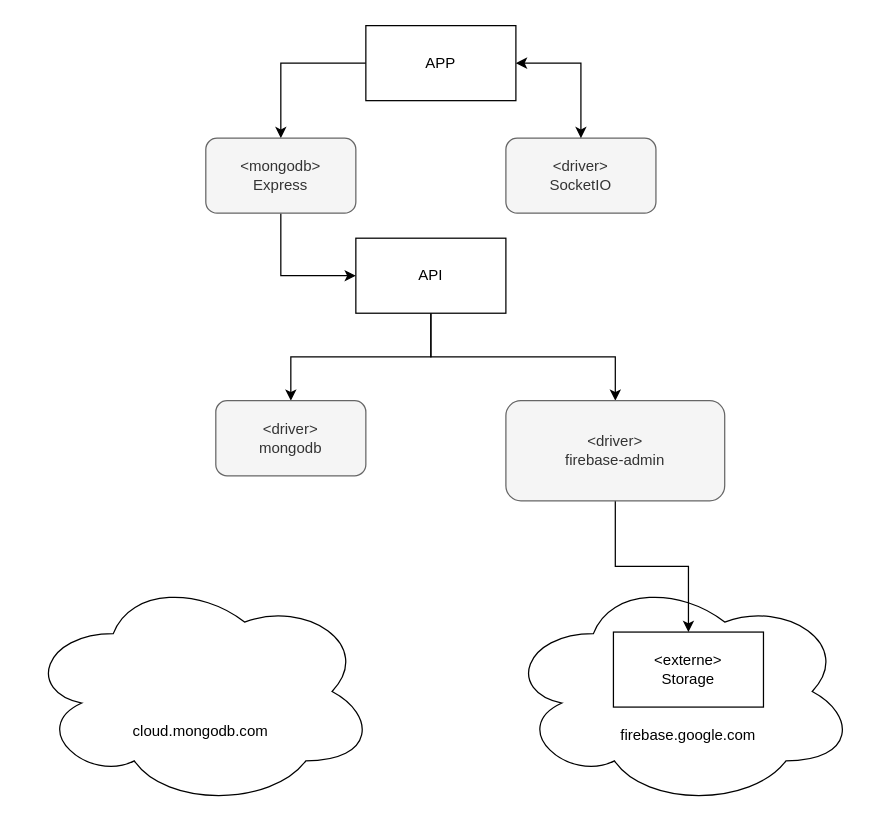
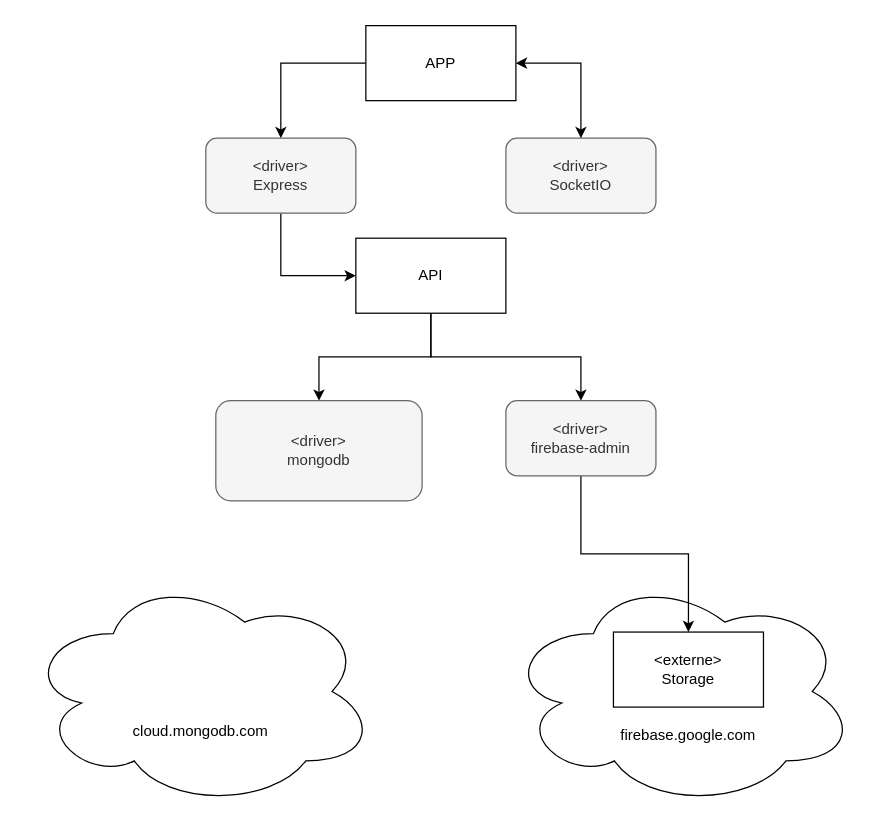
- <mxCell id="12" value="&amp;lt;mongodb&amp;gt;&lt;br&gt;Express" style="rounded=1;whiteSpace=wrap;html=1;fillColor=#f5f5f5;strokeColor=#666666;fontColor=#333333;" vertex="1" parent="1"><mxGeometry x="164" y="110" width="120" height="60" as="geometry" /></mxCell>
+ <mxCell id="12" value="&amp;lt;driver&amp;gt;&lt;br&gt;Express" style="rounded=1;whiteSpace=wrap;html=1;fillColor=#f5f5f5;strokeColor=#666666;fontColor=#333333;" vertex="1" parent="1"><mxGeometry x="164" y="110" width="120" height="60" as="geometry" /></mxCell>
- <mxCell id="18" value="&amp;lt;driver&amp;gt;&lt;br&gt;mongodb" style="rounded=1;whiteSpace=wrap;html=1;fillColor=#f5f5f5;strokeColor=#666666;fontColor=#333333;" vertex="1" parent="1"><mxGeometry x="172" y="320" width="120" height="60" as="geometry" /></mxCell>
+ <mxCell id="18" value="&amp;lt;driver&amp;gt;&lt;br&gt;mongodb" style="rounded=1;whiteSpace=wrap;html=1;fillColor=#f5f5f5;strokeColor=#666666;fontColor=#333333;" vertex="1" parent="1"><mxGeometry x="172" y="320" width="165" height="80" as="geometry" /></mxCell>
- <mxCell id="17" value="&amp;lt;driver&amp;gt;&lt;br&gt;firebase-admin" style="rounded=1;whiteSpace=wrap;html=1;fillColor=#f5f5f5;strokeColor=#666666;fontColor=#333333;" vertex="1" parent="1"><mxGeometry x="404" y="320" width="175" height="80" as="geometry" /></mxCell>
+ <mxCell id="17" value="&amp;lt;driver&amp;gt;&lt;br&gt;firebase-admin" style="rounded=1;whiteSpace=wrap;html=1;fillColor=#f5f5f5;strokeColor=#666666;fontColor=#333333;" vertex="1" parent="1"><mxGeometry x="404" y="320" width="120" height="60" as="geometry" /></mxCell>
